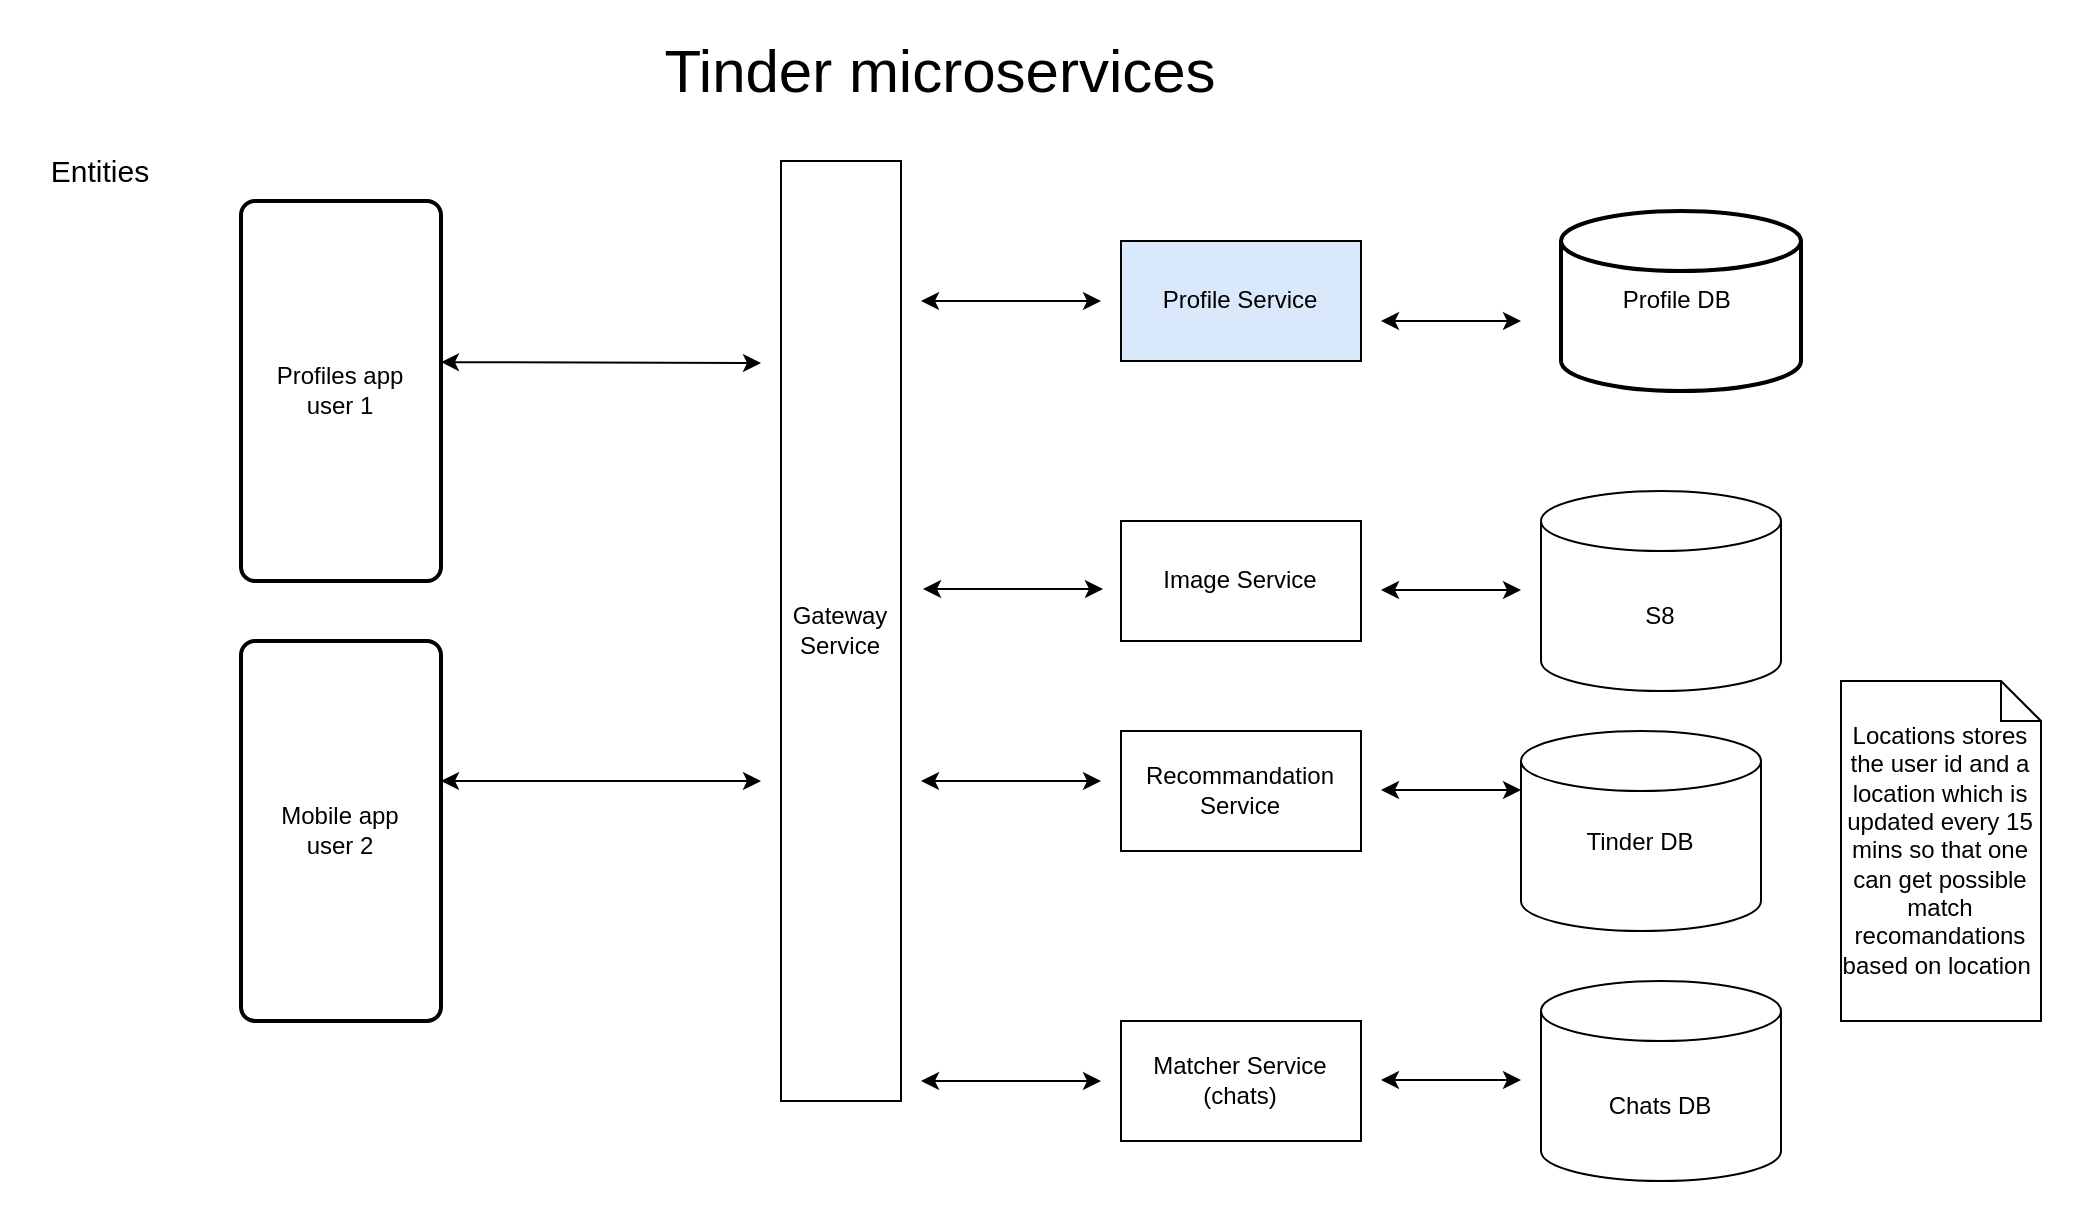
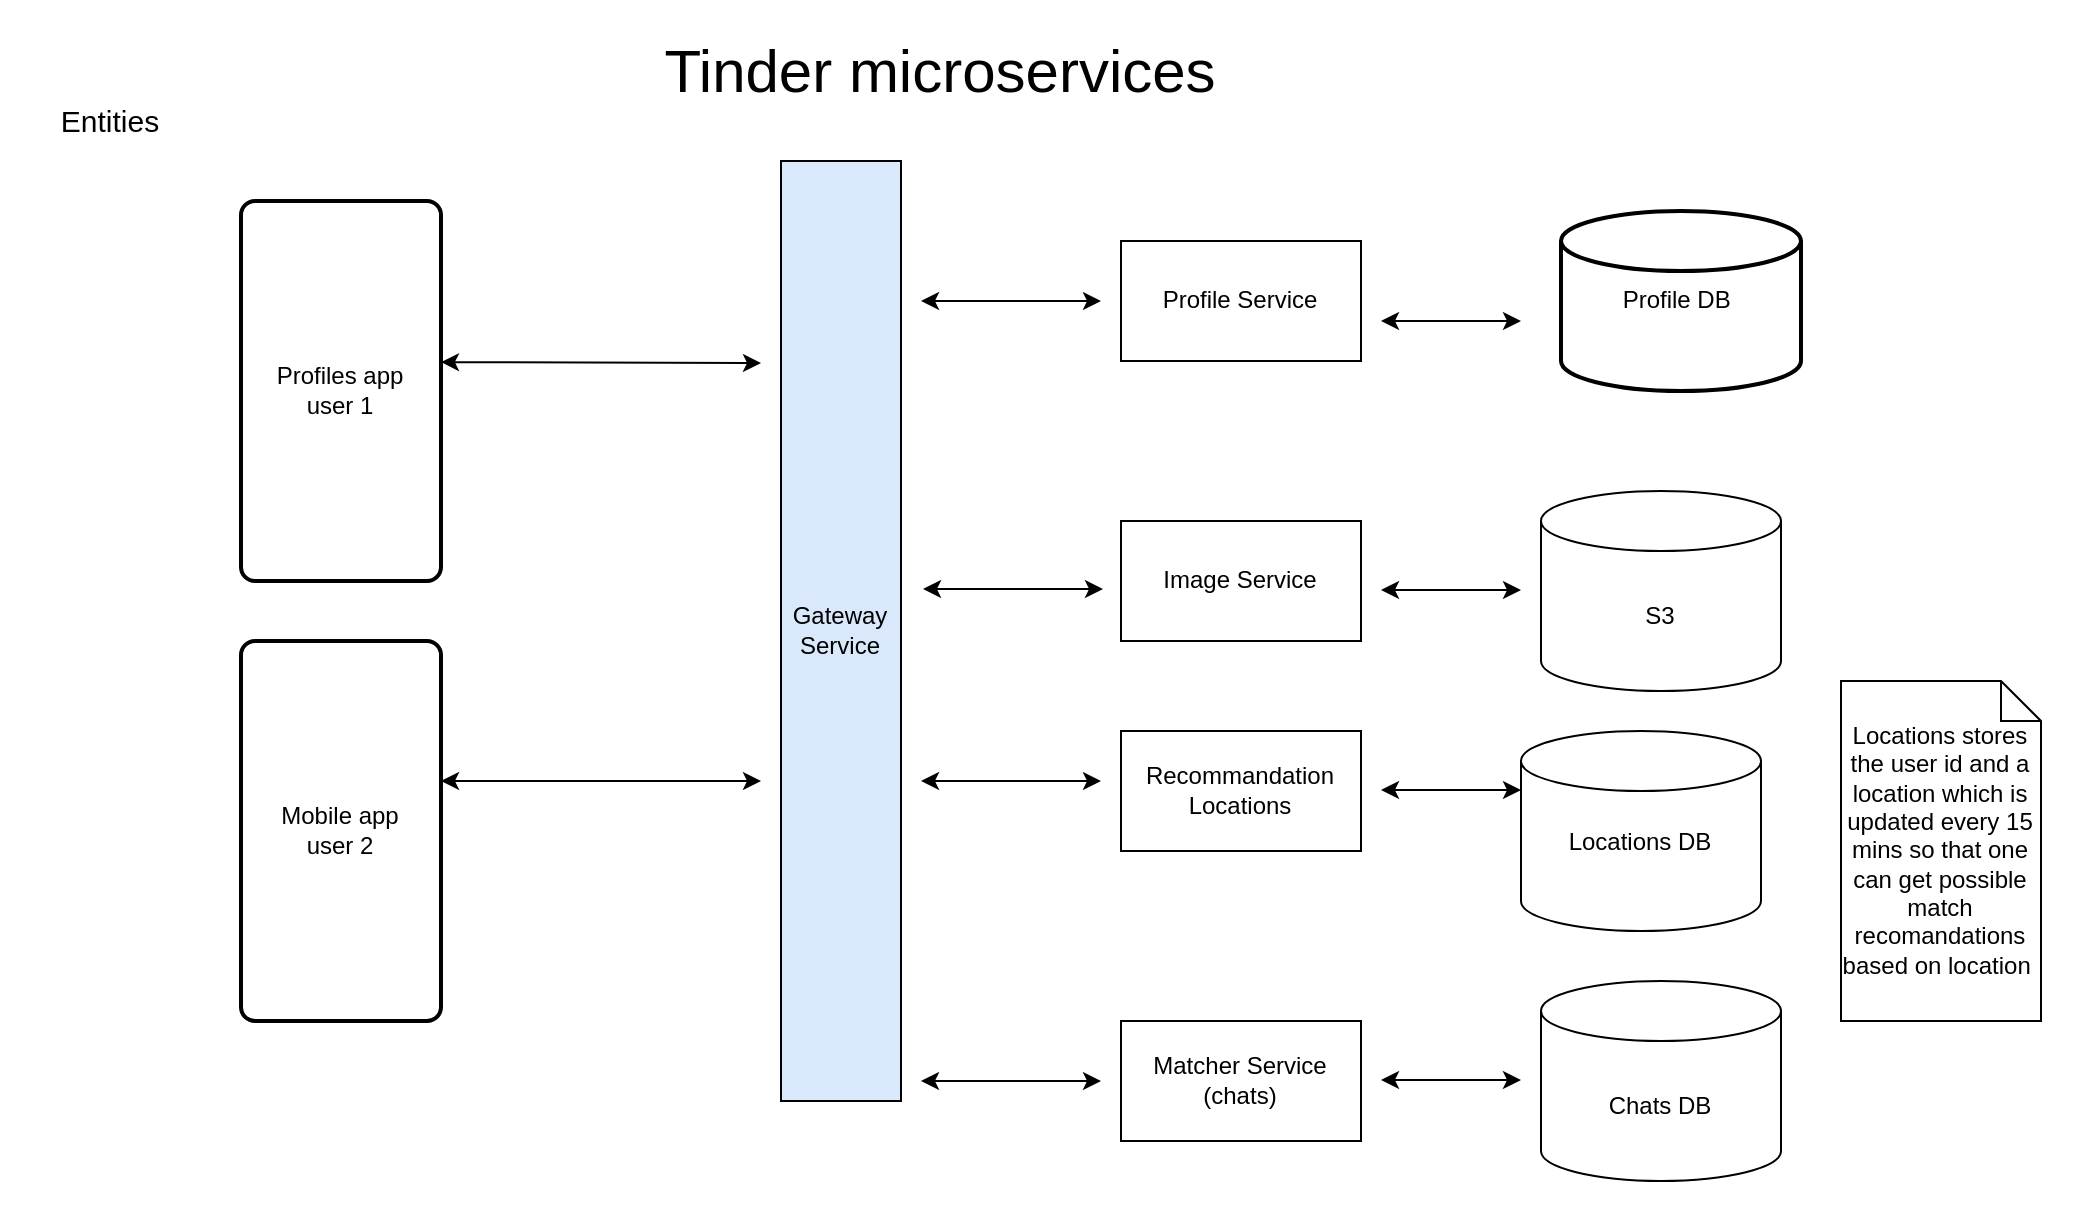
- <mxCell id="3" value="&lt;font style=&quot;font-size: 15px;&quot;&gt;Entities&lt;/font&gt;" style="text;html=1;align=center;verticalAlign=middle;whiteSpace=wrap;rounded=0;" vertex="1" parent="1"><mxGeometry x="20" y="70" width="60" height="30" as="geometry" /></mxCell>
+ <mxCell id="3" value="&lt;font style=&quot;font-size: 15px;&quot;&gt;Entities&lt;/font&gt;" style="text;html=1;align=center;verticalAlign=middle;whiteSpace=wrap;rounded=0;" vertex="1" parent="1"><mxGeometry x="25" y="45" width="60" height="30" as="geometry" /></mxCell>
- <mxCell id="8" value="Profile Service" style="rounded=0;whiteSpace=wrap;html=1;fillColor=#dae8fc;" vertex="1" parent="1"><mxGeometry x="560" y="120" width="120" height="60" as="geometry" /></mxCell>
+ <mxCell id="8" value="Profile Service" style="rounded=0;whiteSpace=wrap;html=1;" vertex="1" parent="1"><mxGeometry x="560" y="120" width="120" height="60" as="geometry" /></mxCell>
- <mxCell id="10" value="S8" style="shape=cylinder3;whiteSpace=wrap;html=1;boundedLbl=1;backgroundOutline=1;size=15;" vertex="1" parent="1"><mxGeometry x="770" y="245" width="120" height="100" as="geometry" /></mxCell>
+ <mxCell id="10" value="S3" style="shape=cylinder3;whiteSpace=wrap;html=1;boundedLbl=1;backgroundOutline=1;size=15;" vertex="1" parent="1"><mxGeometry x="770" y="245" width="120" height="100" as="geometry" /></mxCell>
- <mxCell id="6" value="Gateway Service" style="rounded=0;whiteSpace=wrap;html=1;" vertex="1" parent="1"><mxGeometry x="390" y="80" width="60" height="470" as="geometry" /></mxCell>
+ <mxCell id="6" value="Gateway Service" style="rounded=0;whiteSpace=wrap;html=1;fillColor=#dae8fc;" vertex="1" parent="1"><mxGeometry x="390" y="80" width="60" height="470" as="geometry" /></mxCell>
- <mxCell id="21" value="Recommandation Service" style="rounded=0;whiteSpace=wrap;html=1;" vertex="1" parent="1"><mxGeometry x="560" y="365" width="120" height="60" as="geometry" /></mxCell>
+ <mxCell id="21" value="Recommandation Locations" style="rounded=0;whiteSpace=wrap;html=1;" vertex="1" parent="1"><mxGeometry x="560" y="365" width="120" height="60" as="geometry" /></mxCell>
- <mxCell id="22" value="Tinder DB&lt;div&gt;&lt;br&gt;&lt;/div&gt;" style="shape=cylinder3;whiteSpace=wrap;html=1;boundedLbl=1;backgroundOutline=1;size=15;" vertex="1" parent="1"><mxGeometry x="760" y="365" width="120" height="100" as="geometry" /></mxCell>
+ <mxCell id="22" value="Locations DB&lt;div&gt;&lt;br&gt;&lt;/div&gt;" style="shape=cylinder3;whiteSpace=wrap;html=1;boundedLbl=1;backgroundOutline=1;size=15;" vertex="1" parent="1"><mxGeometry x="760" y="365" width="120" height="100" as="geometry" /></mxCell>
